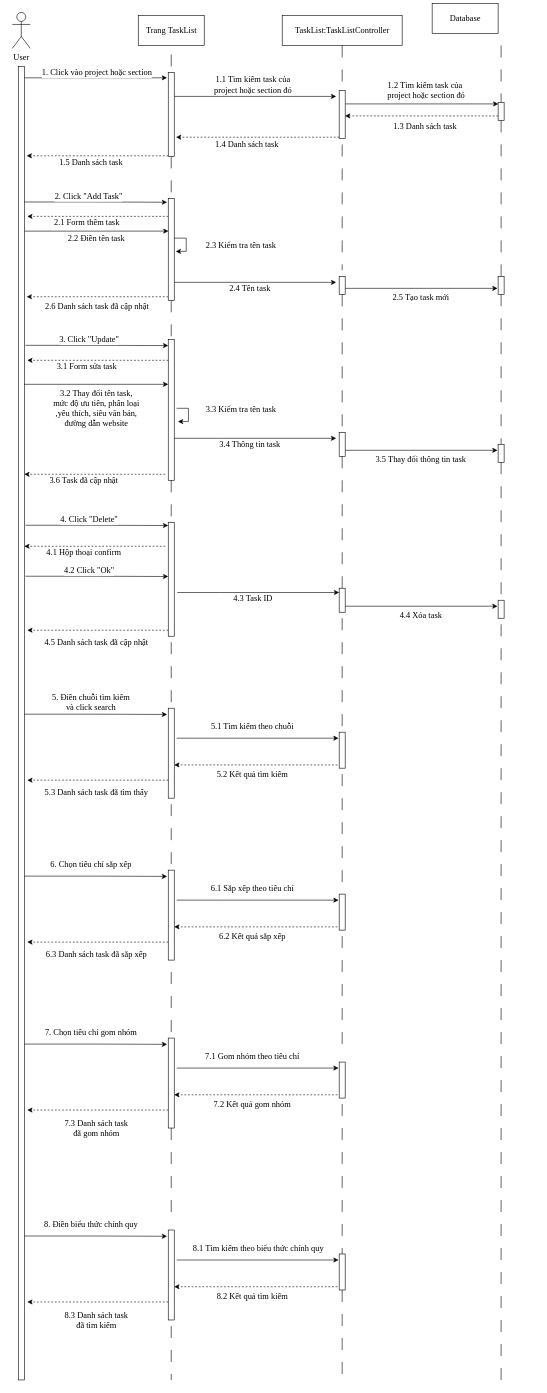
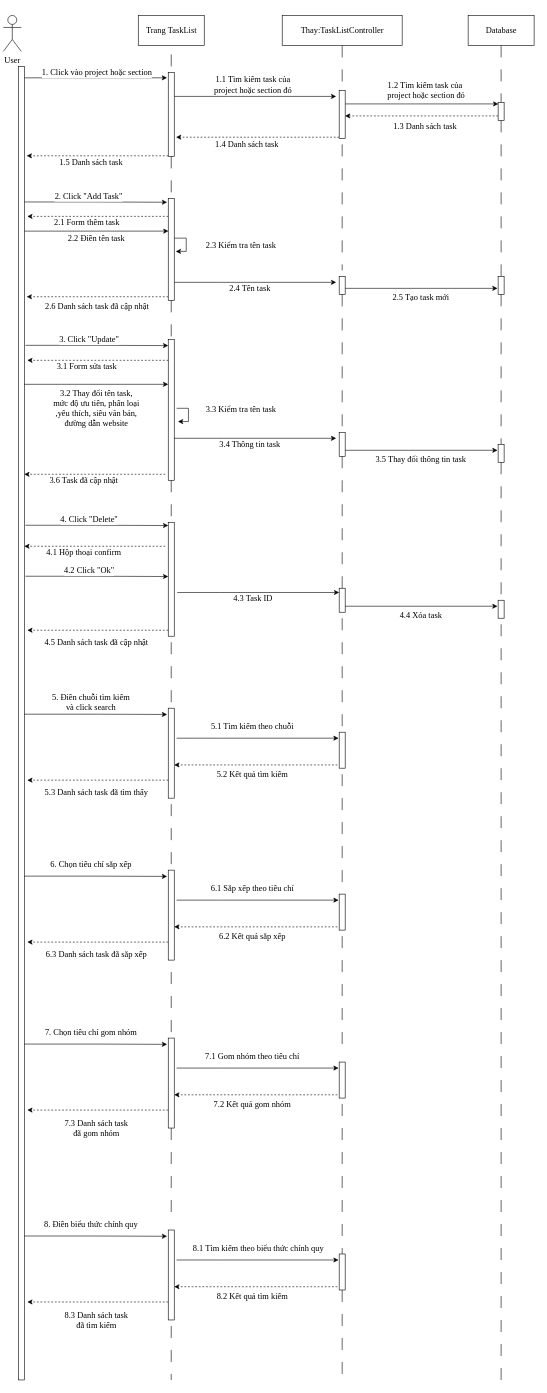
- <mxCell id="12" value="Database" style="html=1;fontFamily=Verdana;fontSize=14;" parent="1" vertex="1"><mxGeometry x="720" y="5" width="110" height="50" as="geometry" /></mxCell>
+ <mxCell id="12" value="Database" style="html=1;fontFamily=Verdana;fontSize=14;" parent="1" vertex="1"><mxGeometry x="780" y="25" width="110" height="50" as="geometry" /></mxCell>
- <mxCell id="2" value="User" style="shape=umlActor;verticalLabelPosition=bottom;verticalAlign=top;html=1;outlineConnect=0;fontFamily=Verdana;fontSize=14;" parent="1" vertex="1"><mxGeometry x="20" y="20" width="30" height="60" as="geometry" /></mxCell>
+ <mxCell id="2" value="User" style="shape=umlActor;verticalLabelPosition=bottom;verticalAlign=top;html=1;outlineConnect=0;fontFamily=Verdana;fontSize=14;" parent="1" vertex="1"><mxGeometry x="5" y="25" width="30" height="60" as="geometry" /></mxCell>
- <mxCell id="11" value="TaskList:TaskListController" style="html=1;fontFamily=Verdana;fontSize=14;" parent="1" vertex="1"><mxGeometry x="470" y="25" width="200" height="50" as="geometry" /></mxCell>
+ <mxCell id="11" value="Thay:TaskListController" style="html=1;fontFamily=Verdana;fontSize=14;" parent="1" vertex="1"><mxGeometry x="470" y="25" width="200" height="50" as="geometry" /></mxCell>
